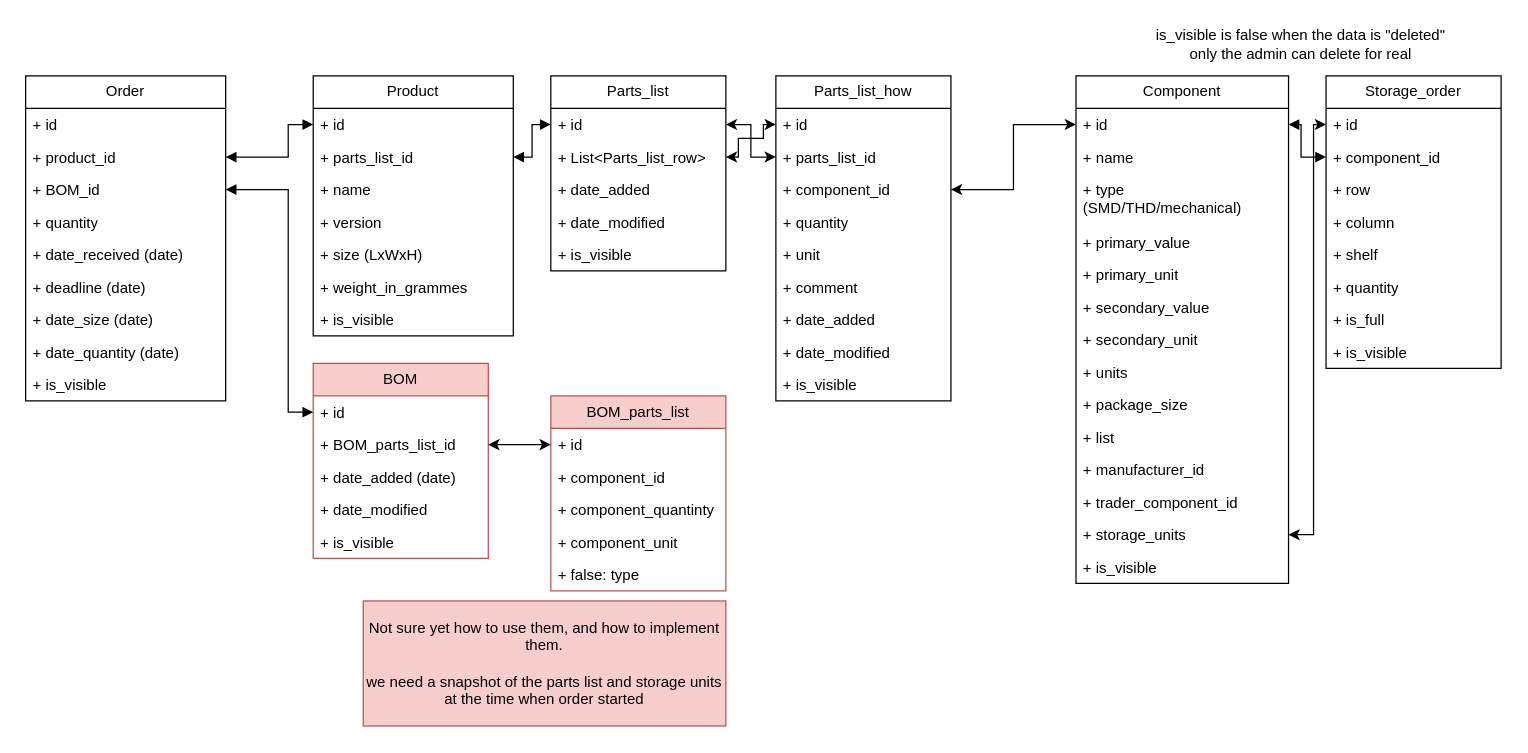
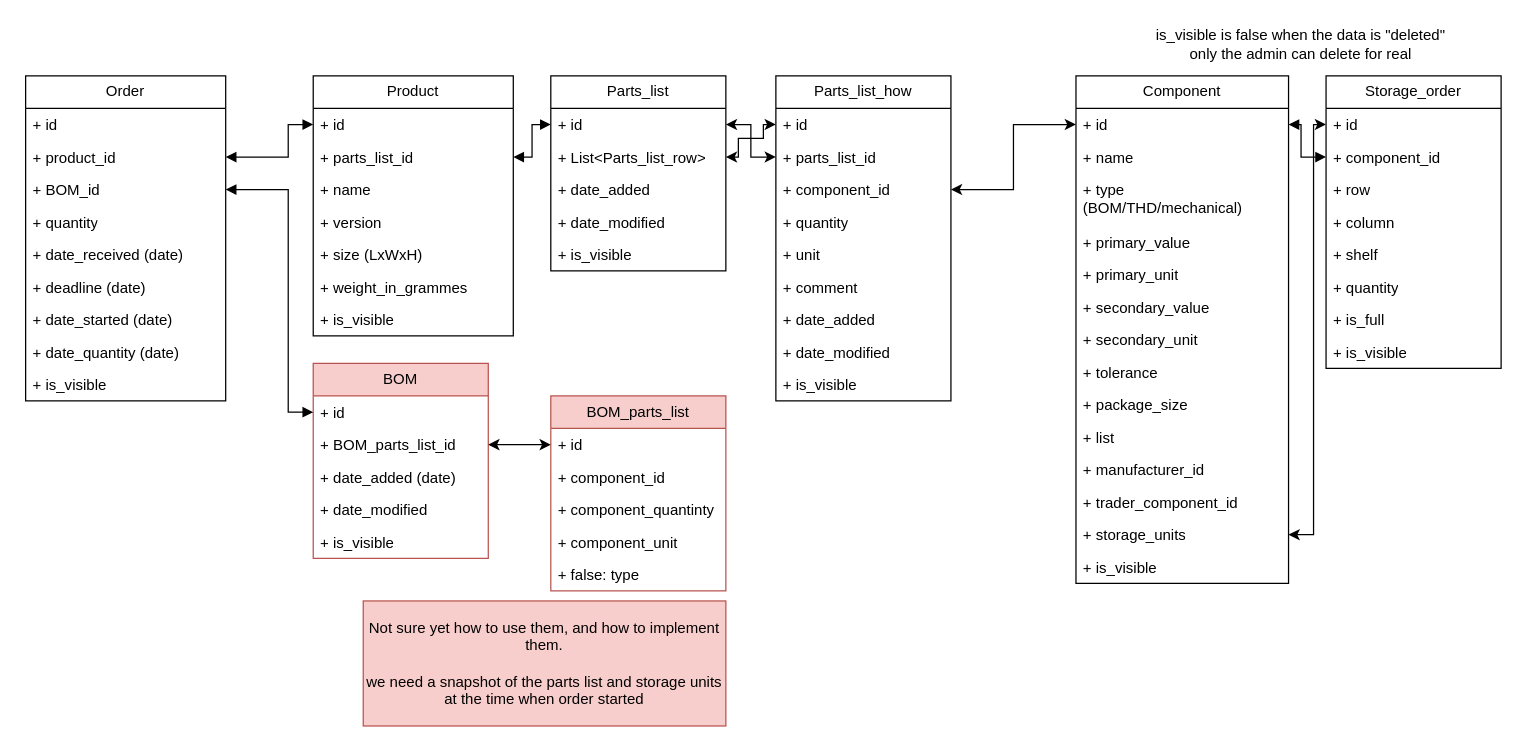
- <mxCell id="39" value="+ type (SMD/THD/mechanical)" style="text;strokeColor=none;fillColor=none;align=left;verticalAlign=top;spacingLeft=4;spacingRight=4;overflow=hidden;rotatable=0;points=[[0,0.5],[1,0.5]];portConstraint=eastwest;whiteSpace=wrap;html=1;" parent="36" vertex="1"><mxGeometry y="78" width="170" height="42" as="geometry" /></mxCell>
+ <mxCell id="39" value="+ type (BOM/THD/mechanical)" style="text;strokeColor=none;fillColor=none;align=left;verticalAlign=top;spacingLeft=4;spacingRight=4;overflow=hidden;rotatable=0;points=[[0,0.5],[1,0.5]];portConstraint=eastwest;whiteSpace=wrap;html=1;" parent="36" vertex="1"><mxGeometry y="78" width="170" height="42" as="geometry" /></mxCell>
- <mxCell id="10" value="+ date_size (date)" style="text;strokeColor=none;fillColor=none;align=left;verticalAlign=top;spacingLeft=4;spacingRight=4;overflow=hidden;rotatable=0;points=[[0,0.5],[1,0.5]];portConstraint=eastwest;whiteSpace=wrap;html=1;" parent="3" vertex="1"><mxGeometry y="182" width="160" height="26" as="geometry" /></mxCell>
+ <mxCell id="10" value="+ date_started (date)" style="text;strokeColor=none;fillColor=none;align=left;verticalAlign=top;spacingLeft=4;spacingRight=4;overflow=hidden;rotatable=0;points=[[0,0.5],[1,0.5]];portConstraint=eastwest;whiteSpace=wrap;html=1;" parent="3" vertex="1"><mxGeometry y="182" width="160" height="26" as="geometry" /></mxCell>
- <mxCell id="44" value="+ units" style="text;strokeColor=none;fillColor=none;align=left;verticalAlign=top;spacingLeft=4;spacingRight=4;overflow=hidden;rotatable=0;points=[[0,0.5],[1,0.5]];portConstraint=eastwest;whiteSpace=wrap;html=1;" parent="36" vertex="1"><mxGeometry y="224" width="170" height="26" as="geometry" /></mxCell>
+ <mxCell id="44" value="+ tolerance" style="text;strokeColor=none;fillColor=none;align=left;verticalAlign=top;spacingLeft=4;spacingRight=4;overflow=hidden;rotatable=0;points=[[0,0.5],[1,0.5]];portConstraint=eastwest;whiteSpace=wrap;html=1;" parent="36" vertex="1"><mxGeometry y="224" width="170" height="26" as="geometry" /></mxCell>
